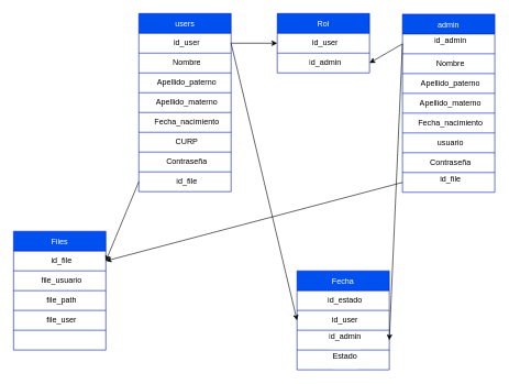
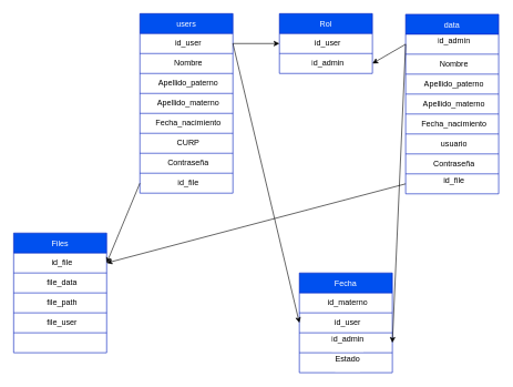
- <mxCell id="25" value="admin" style="shape=table;startSize=30;container=1;collapsible=0;childLayout=tableLayout;fixedRows=1;rowLines=1;fontStyle=0;resizeLast=0;resizeLastRow=0;align=center;labelBackgroundColor=none;labelBorderColor=none;fillColor=#0050ef;fontColor=#ffffff;strokeColor=#001DBC;" parent="1" vertex="1"><mxGeometry x="610" y="21" width="140" height="270" as="geometry" /></mxCell>
+ <mxCell id="25" value="data" style="shape=table;startSize=30;container=1;collapsible=0;childLayout=tableLayout;fixedRows=1;rowLines=1;fontStyle=0;resizeLast=0;resizeLastRow=0;align=center;labelBackgroundColor=none;labelBorderColor=none;fillColor=#0050ef;fontColor=#ffffff;strokeColor=#001DBC;" parent="1" vertex="1"><mxGeometry x="610" y="21" width="140" height="270" as="geometry" /></mxCell>
- <mxCell id="47" value="file_usuario" style="shape=partialRectangle;html=1;connectable=0;fillColor=none;top=0;left=0;bottom=0;right=0;align=center;spacingLeft=6;overflow=hidden;fontStyle=0;labelBackgroundColor=default;labelBorderColor=none;" parent="46" vertex="1"><mxGeometry width="140" height="30" as="geometry"><mxRectangle width="140" height="30" as="alternateBounds" /></mxGeometry></mxCell>
+ <mxCell id="47" value="file_data" style="shape=partialRectangle;html=1;connectable=0;fillColor=none;top=0;left=0;bottom=0;right=0;align=center;spacingLeft=6;overflow=hidden;fontStyle=0;labelBackgroundColor=default;labelBorderColor=none;" parent="46" vertex="1"><mxGeometry width="140" height="30" as="geometry"><mxRectangle width="140" height="30" as="alternateBounds" /></mxGeometry></mxCell>
- <mxCell id="56" value="id_estado" style="shape=partialRectangle;html=1;connectable=0;fillColor=none;top=0;left=0;bottom=0;right=0;align=center;spacingLeft=6;overflow=hidden;fontStyle=0;labelBackgroundColor=default;labelBorderColor=none;" vertex="1" parent="55"><mxGeometry width="140" height="30" as="geometry"><mxRectangle width="140" height="30" as="alternateBounds" /></mxGeometry></mxCell>
+ <mxCell id="56" value="id_materno" style="shape=partialRectangle;html=1;connectable=0;fillColor=none;top=0;left=0;bottom=0;right=0;align=center;spacingLeft=6;overflow=hidden;fontStyle=0;labelBackgroundColor=default;labelBorderColor=none;" vertex="1" parent="55"><mxGeometry width="140" height="30" as="geometry"><mxRectangle width="140" height="30" as="alternateBounds" /></mxGeometry></mxCell>
